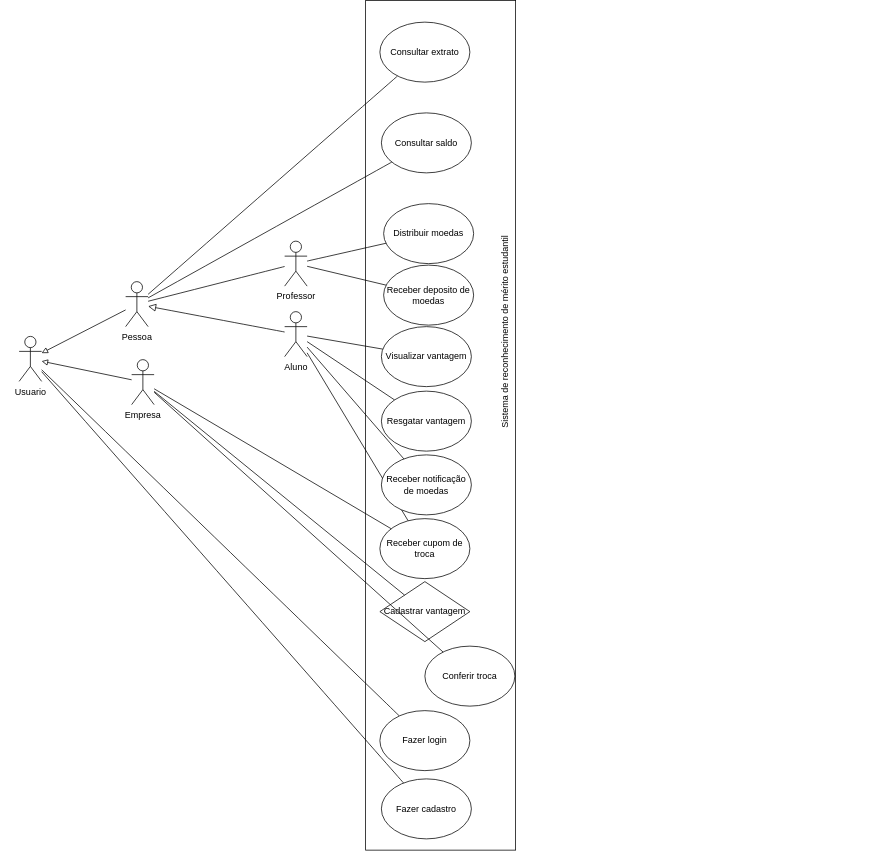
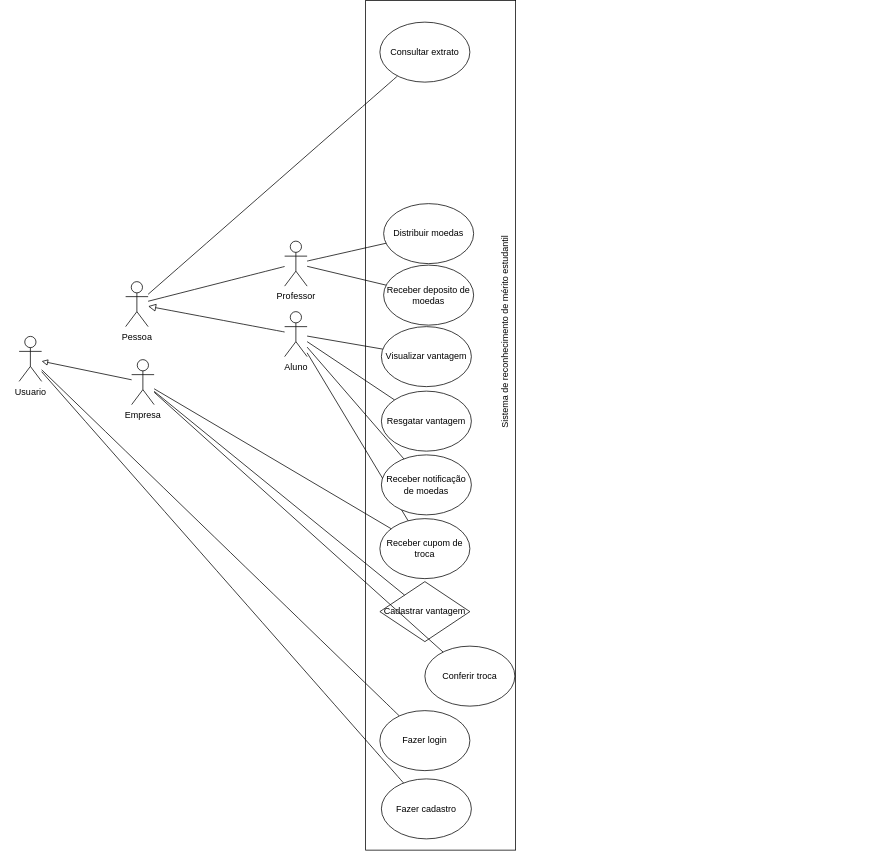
- <mxCell id="10" value="Consultar saldo" style="ellipse;whiteSpace=wrap;html=1;" parent="1" vertex="1"><mxGeometry x="508" y="141" width="120" height="80" as="geometry" /></mxCell>
- <mxCell id="9" value="" style="endArrow=none;html=1;rounded=0;fontSize=12;startSize=8;endSize=8;curved=1;" parent="1" source="10" target="3" edge="1"><mxGeometry width="50" height="50" relative="1" as="geometry"><mxPoint x="813" y="708" as="sourcePoint" /><mxPoint x="782" y="545" as="targetPoint" /></mxGeometry></mxCell>
- <mxCell id="17" value="" style="endArrow=block;html=1;rounded=0;endFill=0;" parent="1" source="3" target="16" edge="1"><mxGeometry width="50" height="50" relative="1" as="geometry"><mxPoint x="434" y="623" as="sourcePoint" /><mxPoint x="484" y="573" as="targetPoint" /></mxGeometry></mxCell>
